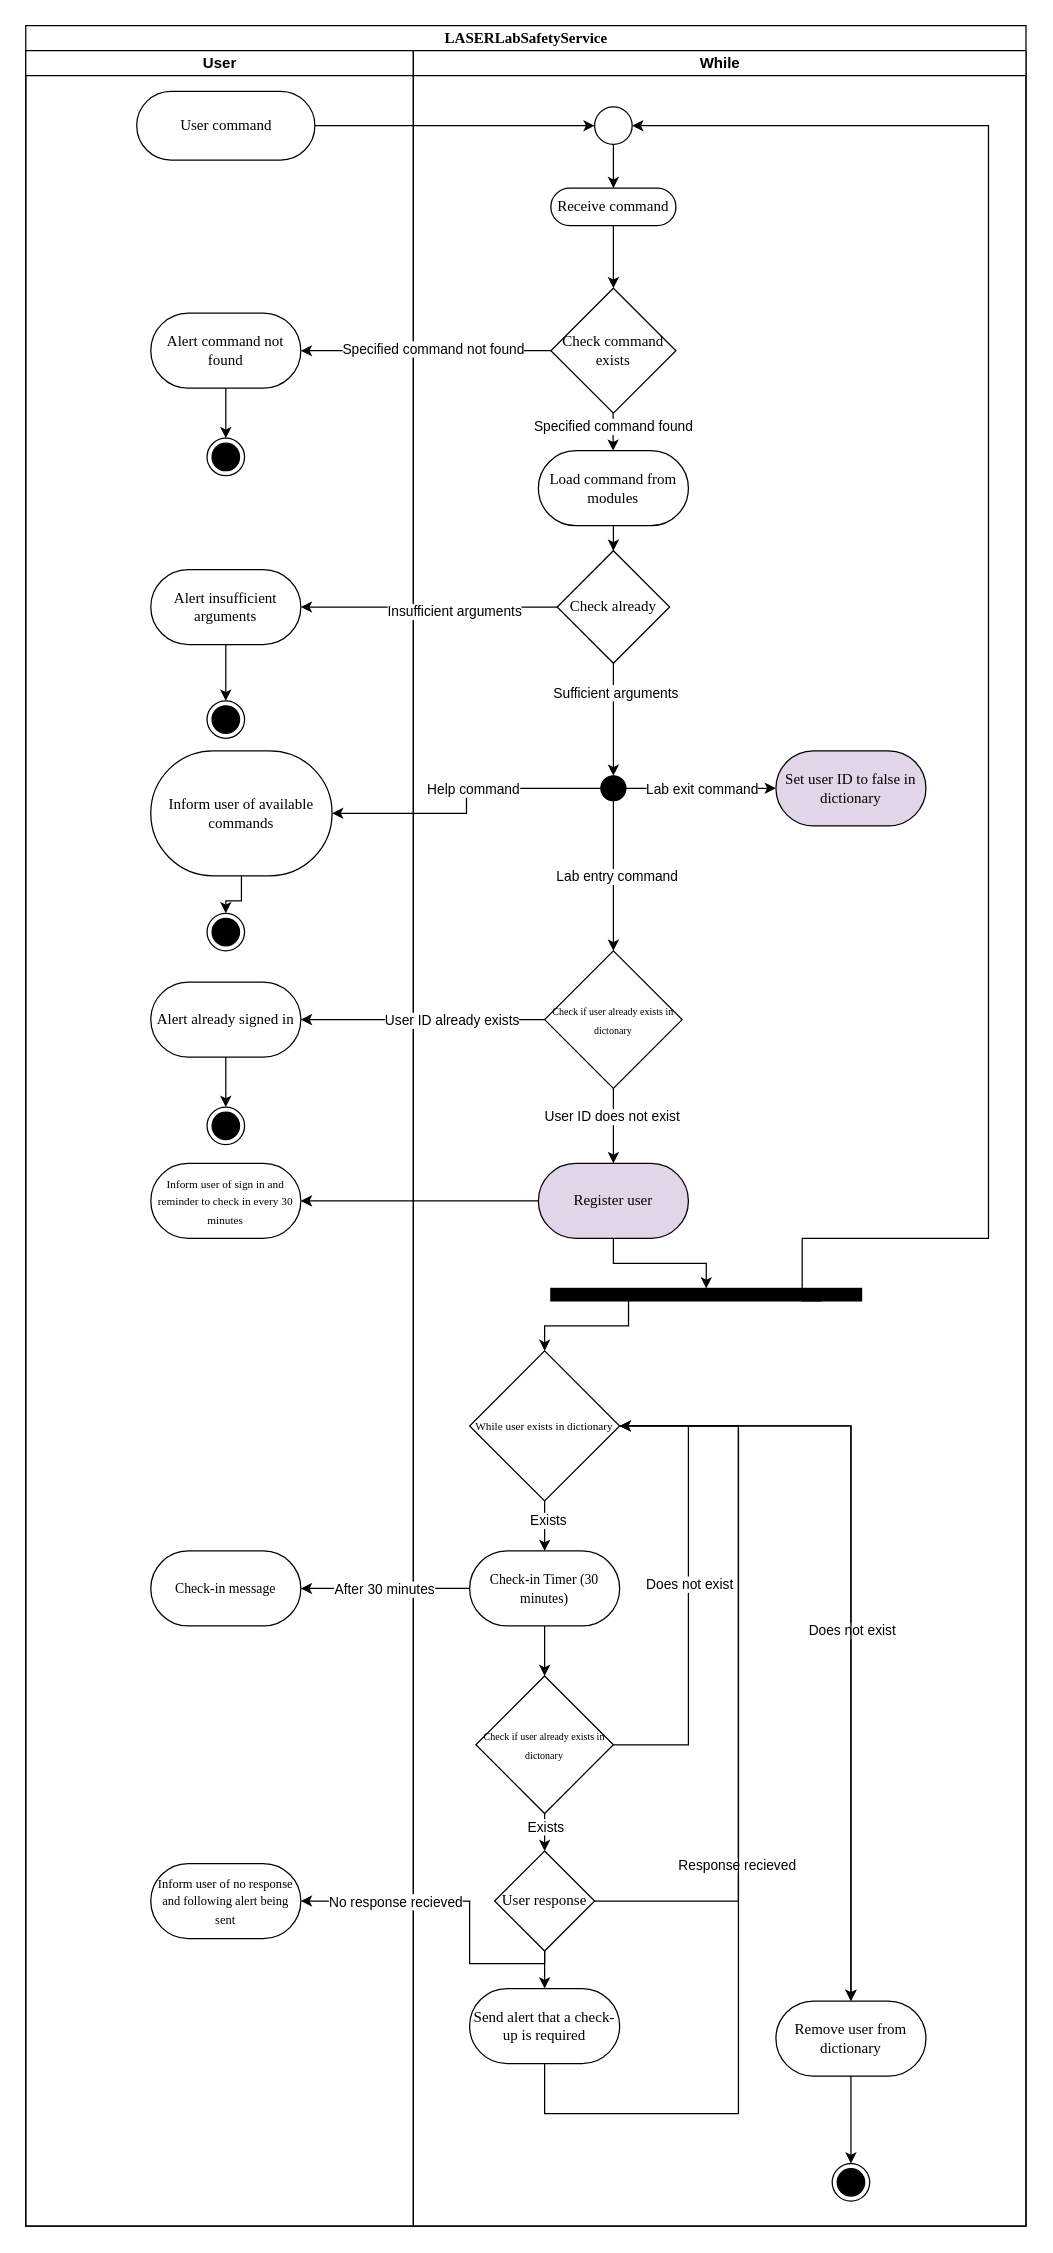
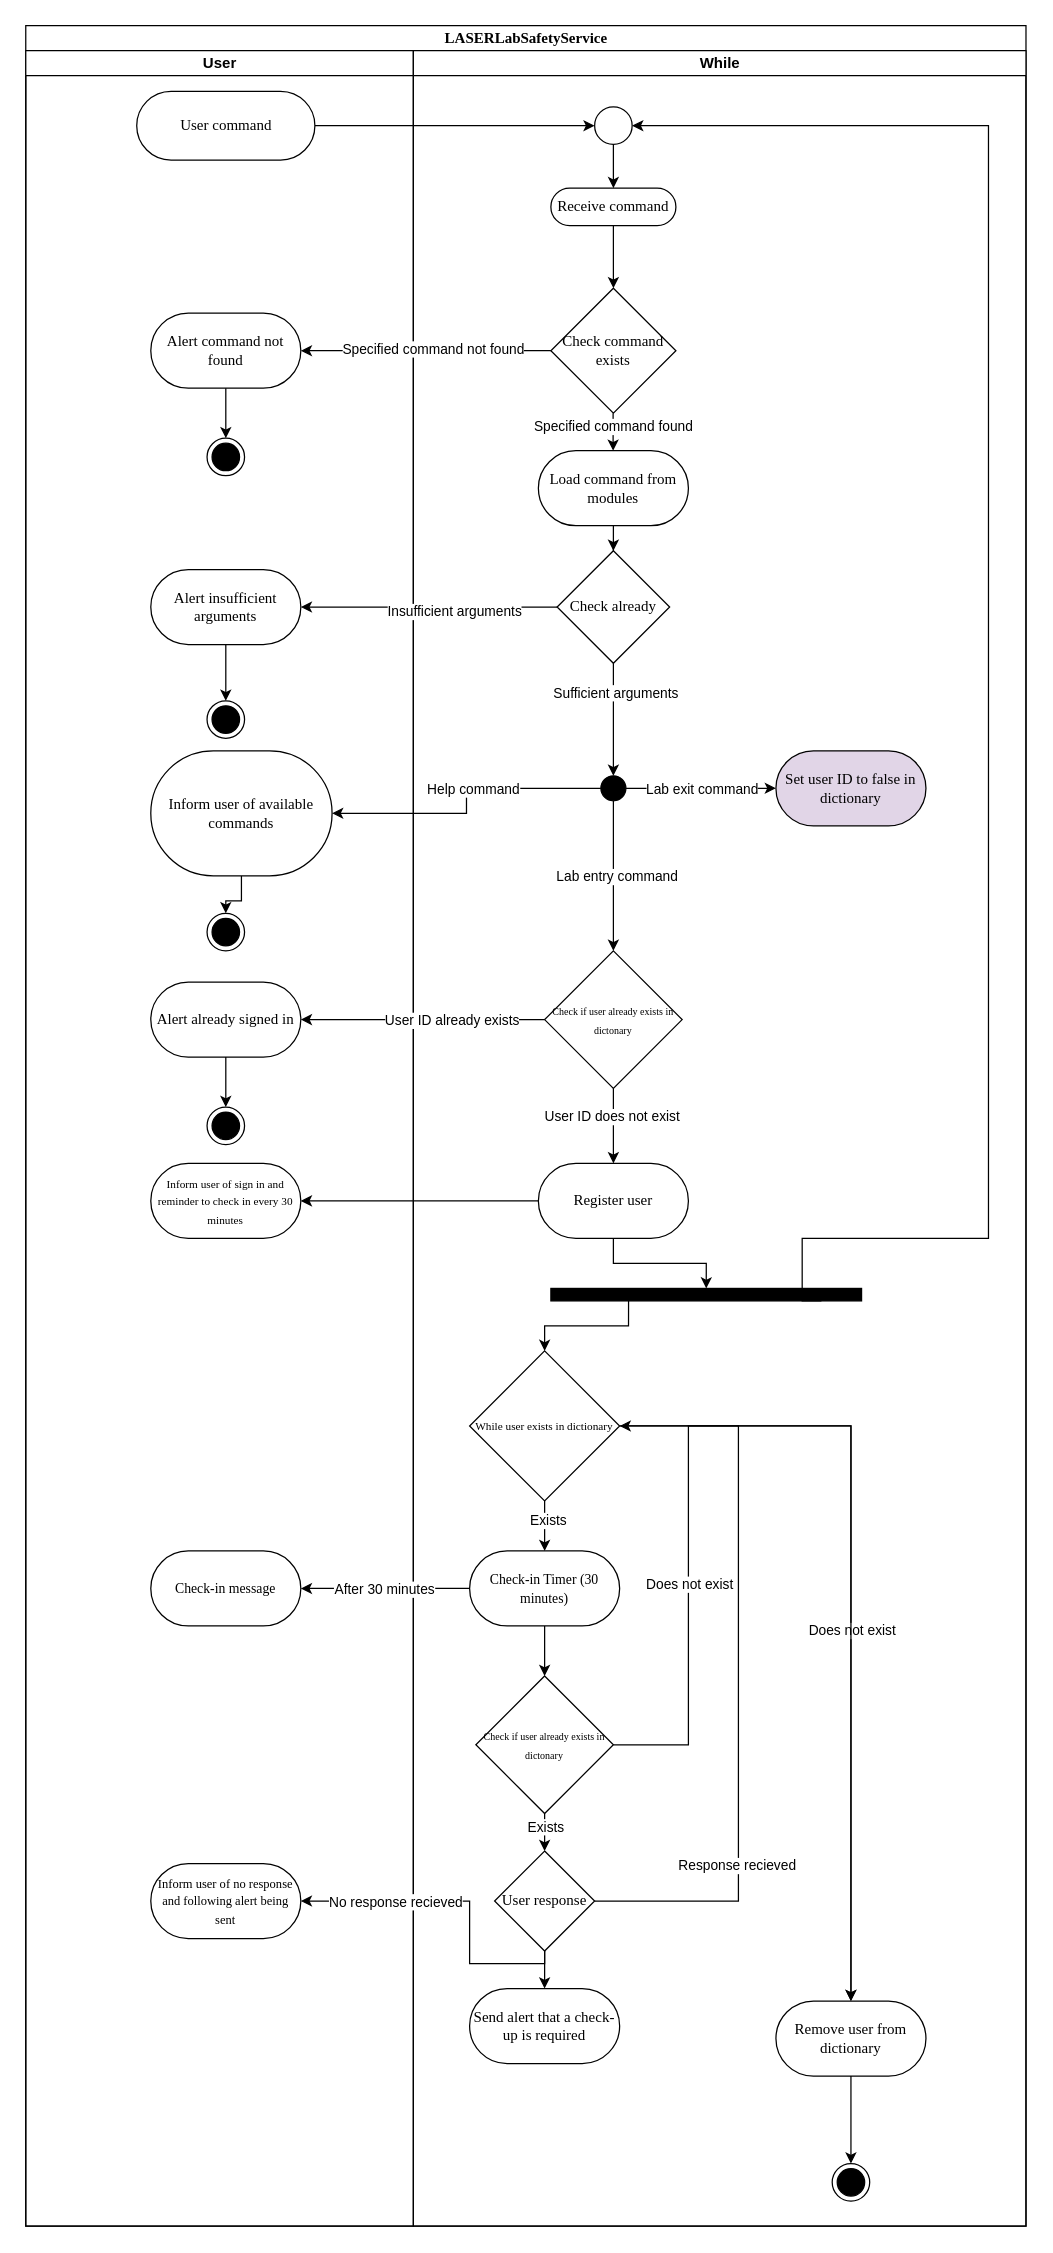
- <mxCell id="43" value="Register user" style="whiteSpace=wrap;html=1;fontFamily=Verdana;rounded=1;shadow=0;comic=0;labelBackgroundColor=none;strokeWidth=1;arcSize=50;fillColor=#e1d5e7;" parent="9" vertex="1"><mxGeometry x="100" y="890" width="120" height="60" as="geometry" /></mxCell>
+ <mxCell id="43" value="Register user" style="whiteSpace=wrap;html=1;fontFamily=Verdana;rounded=1;shadow=0;comic=0;labelBackgroundColor=none;strokeWidth=1;arcSize=50;" parent="9" vertex="1"><mxGeometry x="100" y="890" width="120" height="60" as="geometry" /></mxCell>
- <mxCell id="51" style="edgeStyle=orthogonalEdgeStyle;rounded=0;orthogonalLoop=1;jettySize=auto;html=1;entryX=1;entryY=0.5;entryDx=0;entryDy=0;" edge="1" parent="9" source="52" target="53"><mxGeometry relative="1" as="geometry"><Array as="points"><mxPoint x="105" y="1650" /><mxPoint x="260" y="1650" /><mxPoint x="260" y="1100" /></Array></mxGeometry></mxCell>
